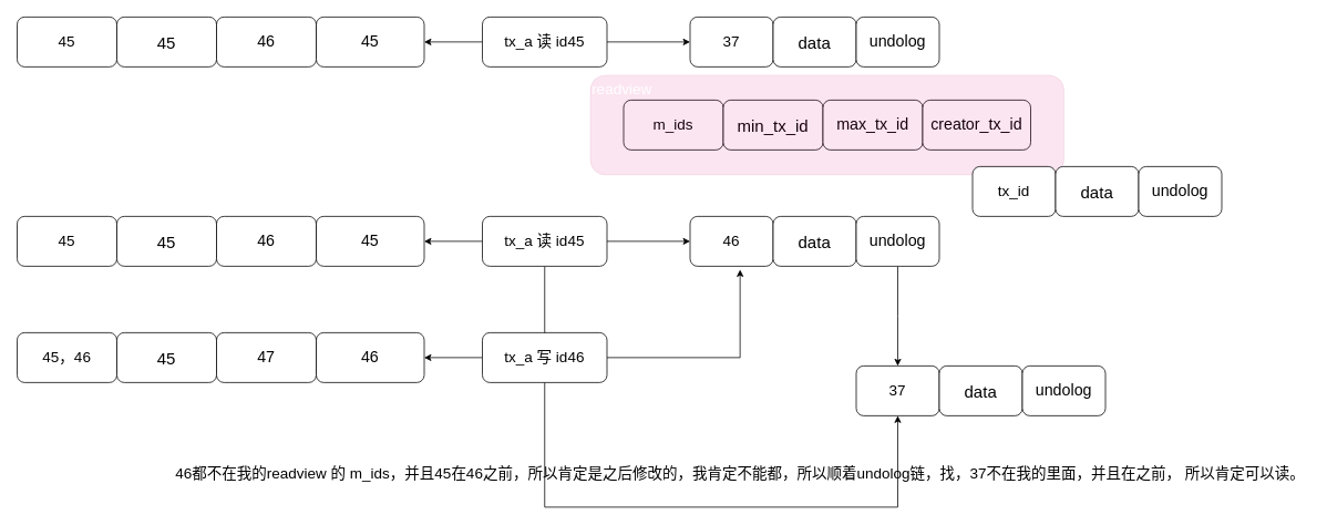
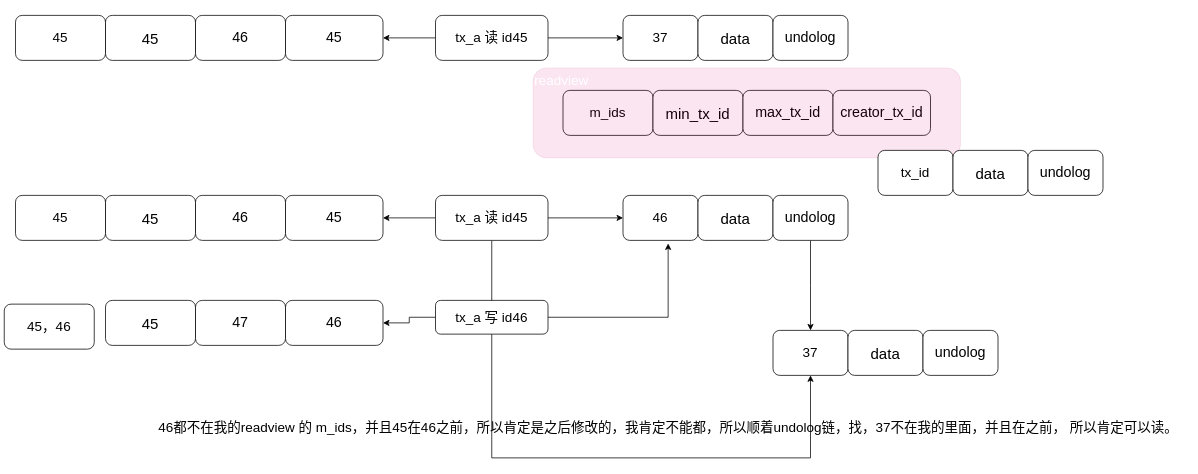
- <mxCell id="22" value="45，46" style="rounded=1;whiteSpace=wrap;html=1;fontSize=18;" vertex="1" parent="1"><mxGeometry x="20" y="400" width="120" height="60" as="geometry" /></mxCell>
+ <mxCell id="22" value="45，46" style="rounded=1;whiteSpace=wrap;html=1;fontSize=18;" vertex="1" parent="1"><mxGeometry x="5" y="405" width="120" height="60" as="geometry" /></mxCell>
- <mxCell id="21" value="tx_a 写 id46" style="rounded=1;whiteSpace=wrap;html=1;fontSize=18;" vertex="1" parent="1"><mxGeometry x="580" y="400" width="150" height="60" as="geometry" /></mxCell>
+ <mxCell id="21" value="tx_a 写 id46" style="rounded=1;whiteSpace=wrap;html=1;fontSize=18;" vertex="1" parent="1"><mxGeometry x="580" y="400" width="150" height="45" as="geometry" /></mxCell>
